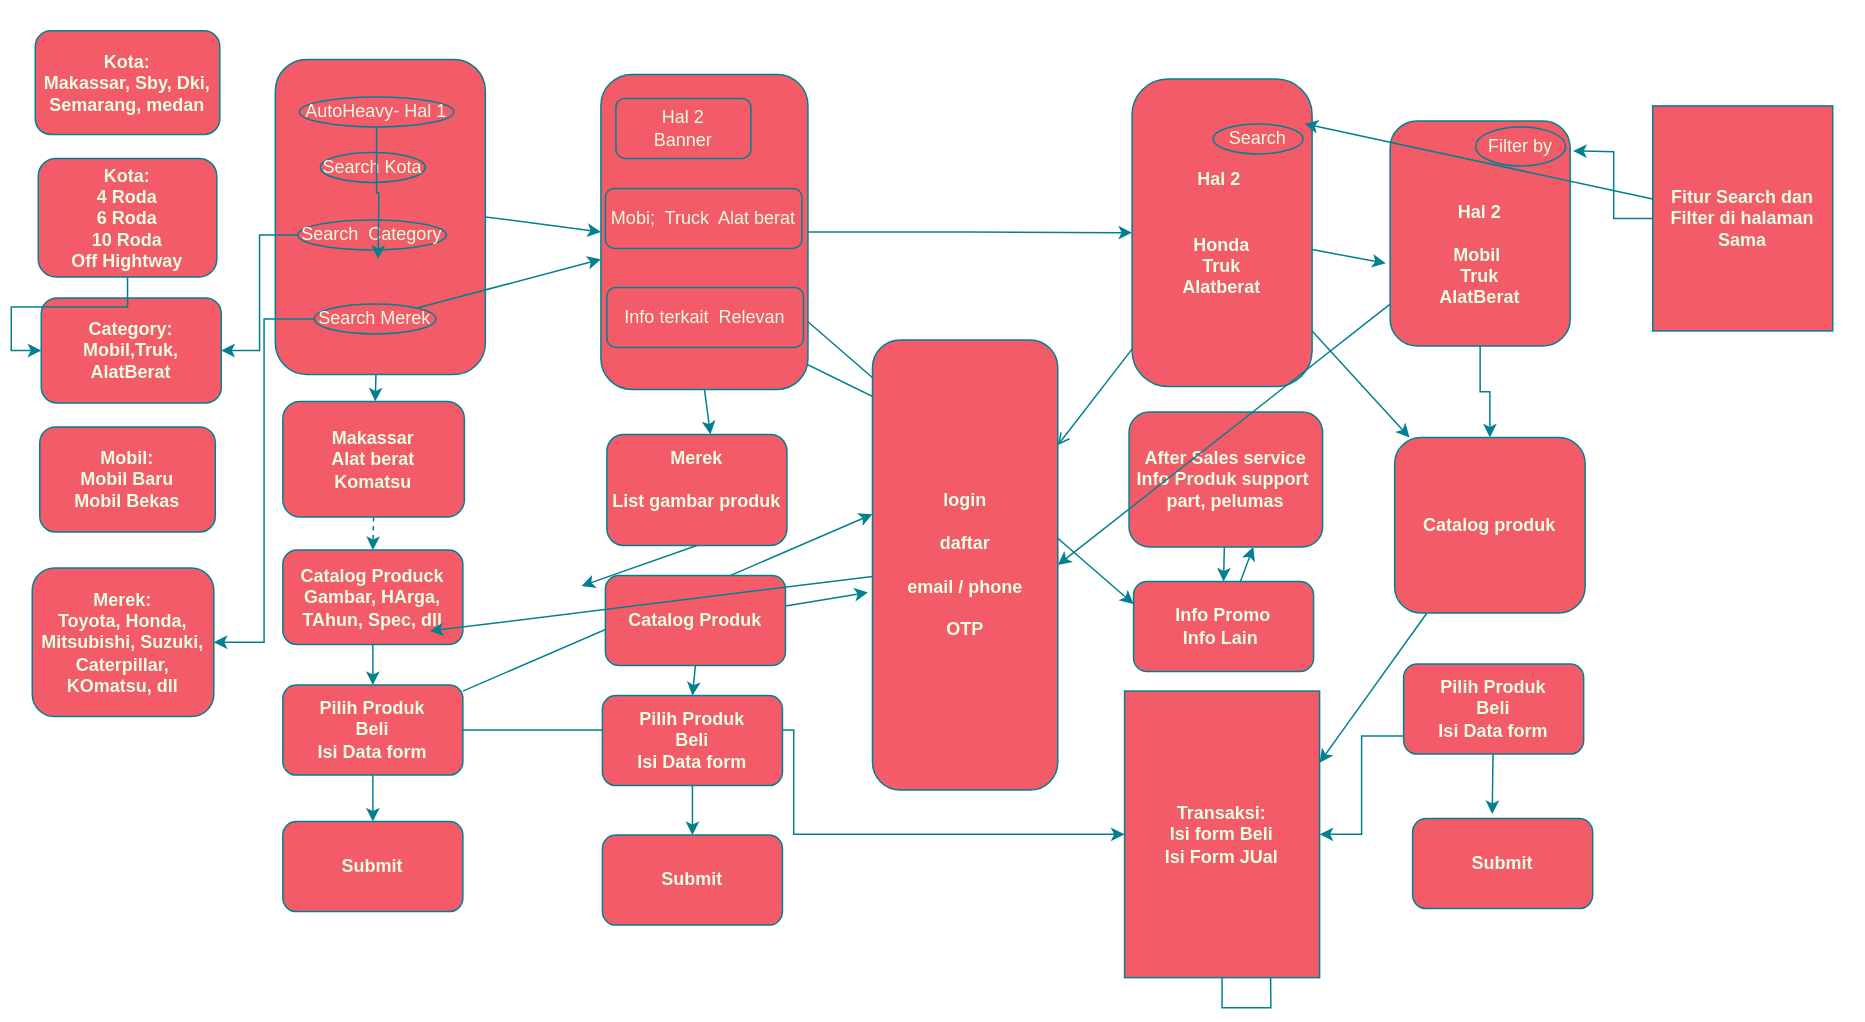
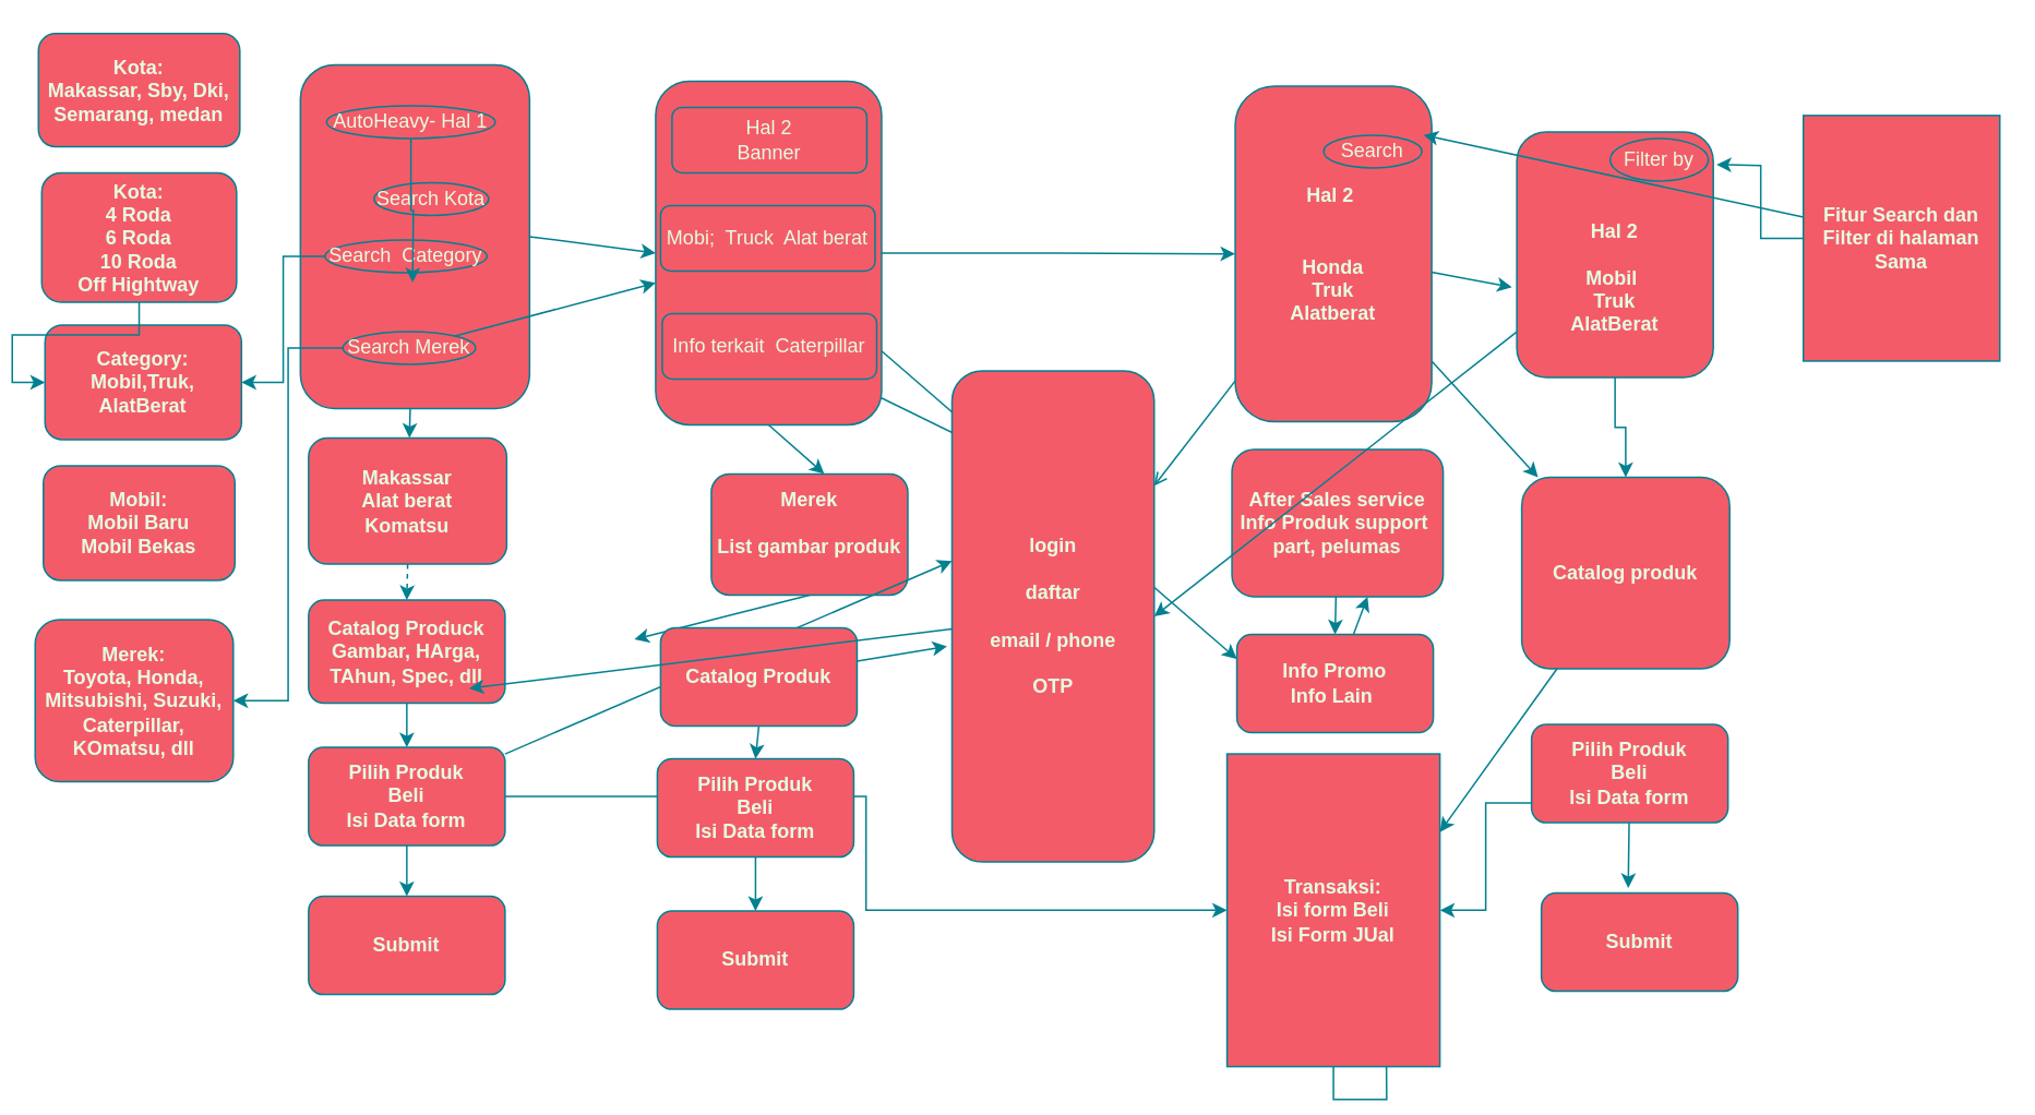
- <mxCell id="64" value="Hal 2&lt;br&gt;Banner" style="rounded=1;whiteSpace=wrap;html=1;fillColor=#F45B69;labelBackgroundColor=none;strokeColor=#028090;fontColor=#E4FDE1;" parent="1" vertex="1"><mxGeometry x="409" y="65" width="90" height="40" as="geometry" /></mxCell>
+ <mxCell id="64" value="Hal 2&lt;br&gt;Banner" style="rounded=1;whiteSpace=wrap;html=1;fillColor=#F45B69;labelBackgroundColor=none;strokeColor=#028090;fontColor=#E4FDE1;" parent="1" vertex="1"><mxGeometry x="409" y="65" width="119" height="40" as="geometry" /></mxCell>
- <mxCell id="56" value="Search Kota" style="ellipse;whiteSpace=wrap;html=1;fillColor=#F45B69;strokeColor=#028090;labelBackgroundColor=none;fontColor=#E4FDE1;" parent="1" vertex="1"><mxGeometry x="212" y="101" width="70" height="20" as="geometry" /></mxCell>
+ <mxCell id="56" value="Search Kota" style="ellipse;whiteSpace=wrap;html=1;fillColor=#F45B69;strokeColor=#028090;labelBackgroundColor=none;fontColor=#E4FDE1;" parent="1" vertex="1"><mxGeometry x="227" y="111" width="70" height="20" as="geometry" /></mxCell>
- <mxCell id="66" value="Info terkait&amp;nbsp; Relevan" style="rounded=1;whiteSpace=wrap;html=1;fillColor=#F45B69;labelBackgroundColor=none;strokeColor=#028090;fontColor=#E4FDE1;" parent="1" vertex="1"><mxGeometry x="403" y="191" width="131" height="40" as="geometry" /></mxCell>
+ <mxCell id="66" value="Info terkait&amp;nbsp; Caterpillar" style="rounded=1;whiteSpace=wrap;html=1;fillColor=#F45B69;labelBackgroundColor=none;strokeColor=#028090;fontColor=#E4FDE1;" parent="1" vertex="1"><mxGeometry x="403" y="191" width="131" height="40" as="geometry" /></mxCell>
- <mxCell id="6" value="Merek&lt;br&gt;&lt;br&gt;List gambar produk&lt;br&gt;&lt;br&gt;" style="rounded=1;whiteSpace=wrap;html=1;fontStyle=1;fillColor=#F45B69;strokeColor=#028090;labelBackgroundColor=none;fontColor=#E4FDE1;" parent="1" vertex="1"><mxGeometry x="403" y="289" width="120" height="74" as="geometry" /></mxCell>
+ <mxCell id="6" value="Merek&lt;br&gt;&lt;br&gt;List gambar produk&lt;br&gt;&lt;br&gt;" style="rounded=1;whiteSpace=wrap;html=1;fontStyle=1;fillColor=#F45B69;strokeColor=#028090;labelBackgroundColor=none;fontColor=#E4FDE1;" parent="1" vertex="1"><mxGeometry x="433" y="289" width="120" height="74" as="geometry" /></mxCell>
